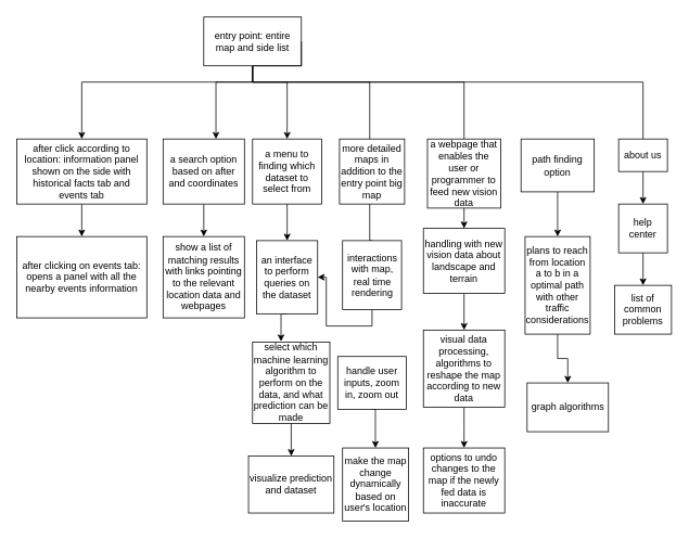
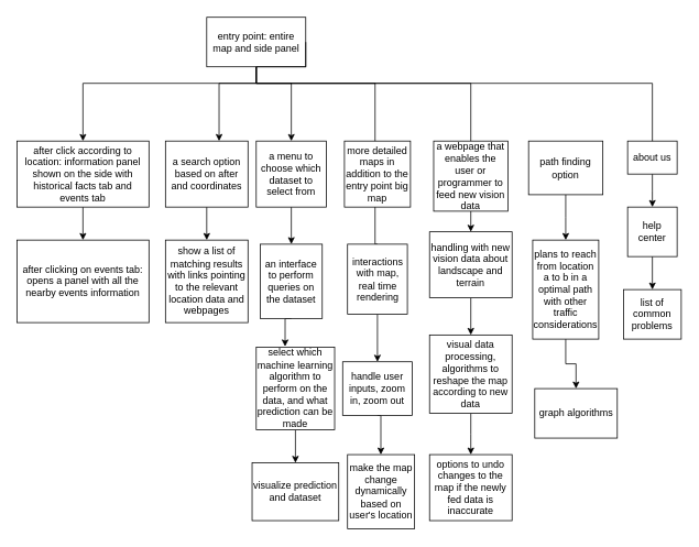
- <mxCell id="6" value="&lt;div&gt;entry point: entire map and side list&lt;/div&gt;" style="whiteSpace=wrap;html=1;" parent="1" vertex="1"><mxGeometry x="250" width="120" height="60" as="geometry" y="20" /></mxCell>
+ <mxCell id="6" value="&lt;div&gt;entry point: entire map and side panel&lt;/div&gt;" style="whiteSpace=wrap;html=1;" parent="1" vertex="1"><mxGeometry x="250" width="120" height="60" as="geometry" y="20" /></mxCell>
- <mxCell id="14" value="a menu to finding which dataset to select from" style="whiteSpace=wrap;html=1;" parent="1" vertex="1"><mxGeometry x="310" y="170" width="85" height="80" as="geometry" /></mxCell>
+ <mxCell id="14" value="a menu to choose which dataset to select from" style="whiteSpace=wrap;html=1;" parent="1" vertex="1"><mxGeometry x="310" y="170" width="85" height="80" as="geometry" /></mxCell>
- <mxCell id="20" style="edgeStyle=orthogonalEdgeStyle;rounded=0;orthogonalLoop=1;jettySize=auto;html=1;exitX=0.5;exitY=1;exitDx=0;exitDy=0;" parent="1" source="21" target="16" edge="1"><mxGeometry relative="1" as="geometry" /></mxCell>
+ <mxCell id="20" style="edgeStyle=orthogonalEdgeStyle;rounded=0;orthogonalLoop=1;jettySize=auto;html=1;exitX=0.5;exitY=1;exitDx=0;exitDy=0;entryX=0.5;entryY=0;entryDx=0;entryDy=0;" parent="1" source="21" target="23" edge="1"><mxGeometry relative="1" as="geometry" /></mxCell>
